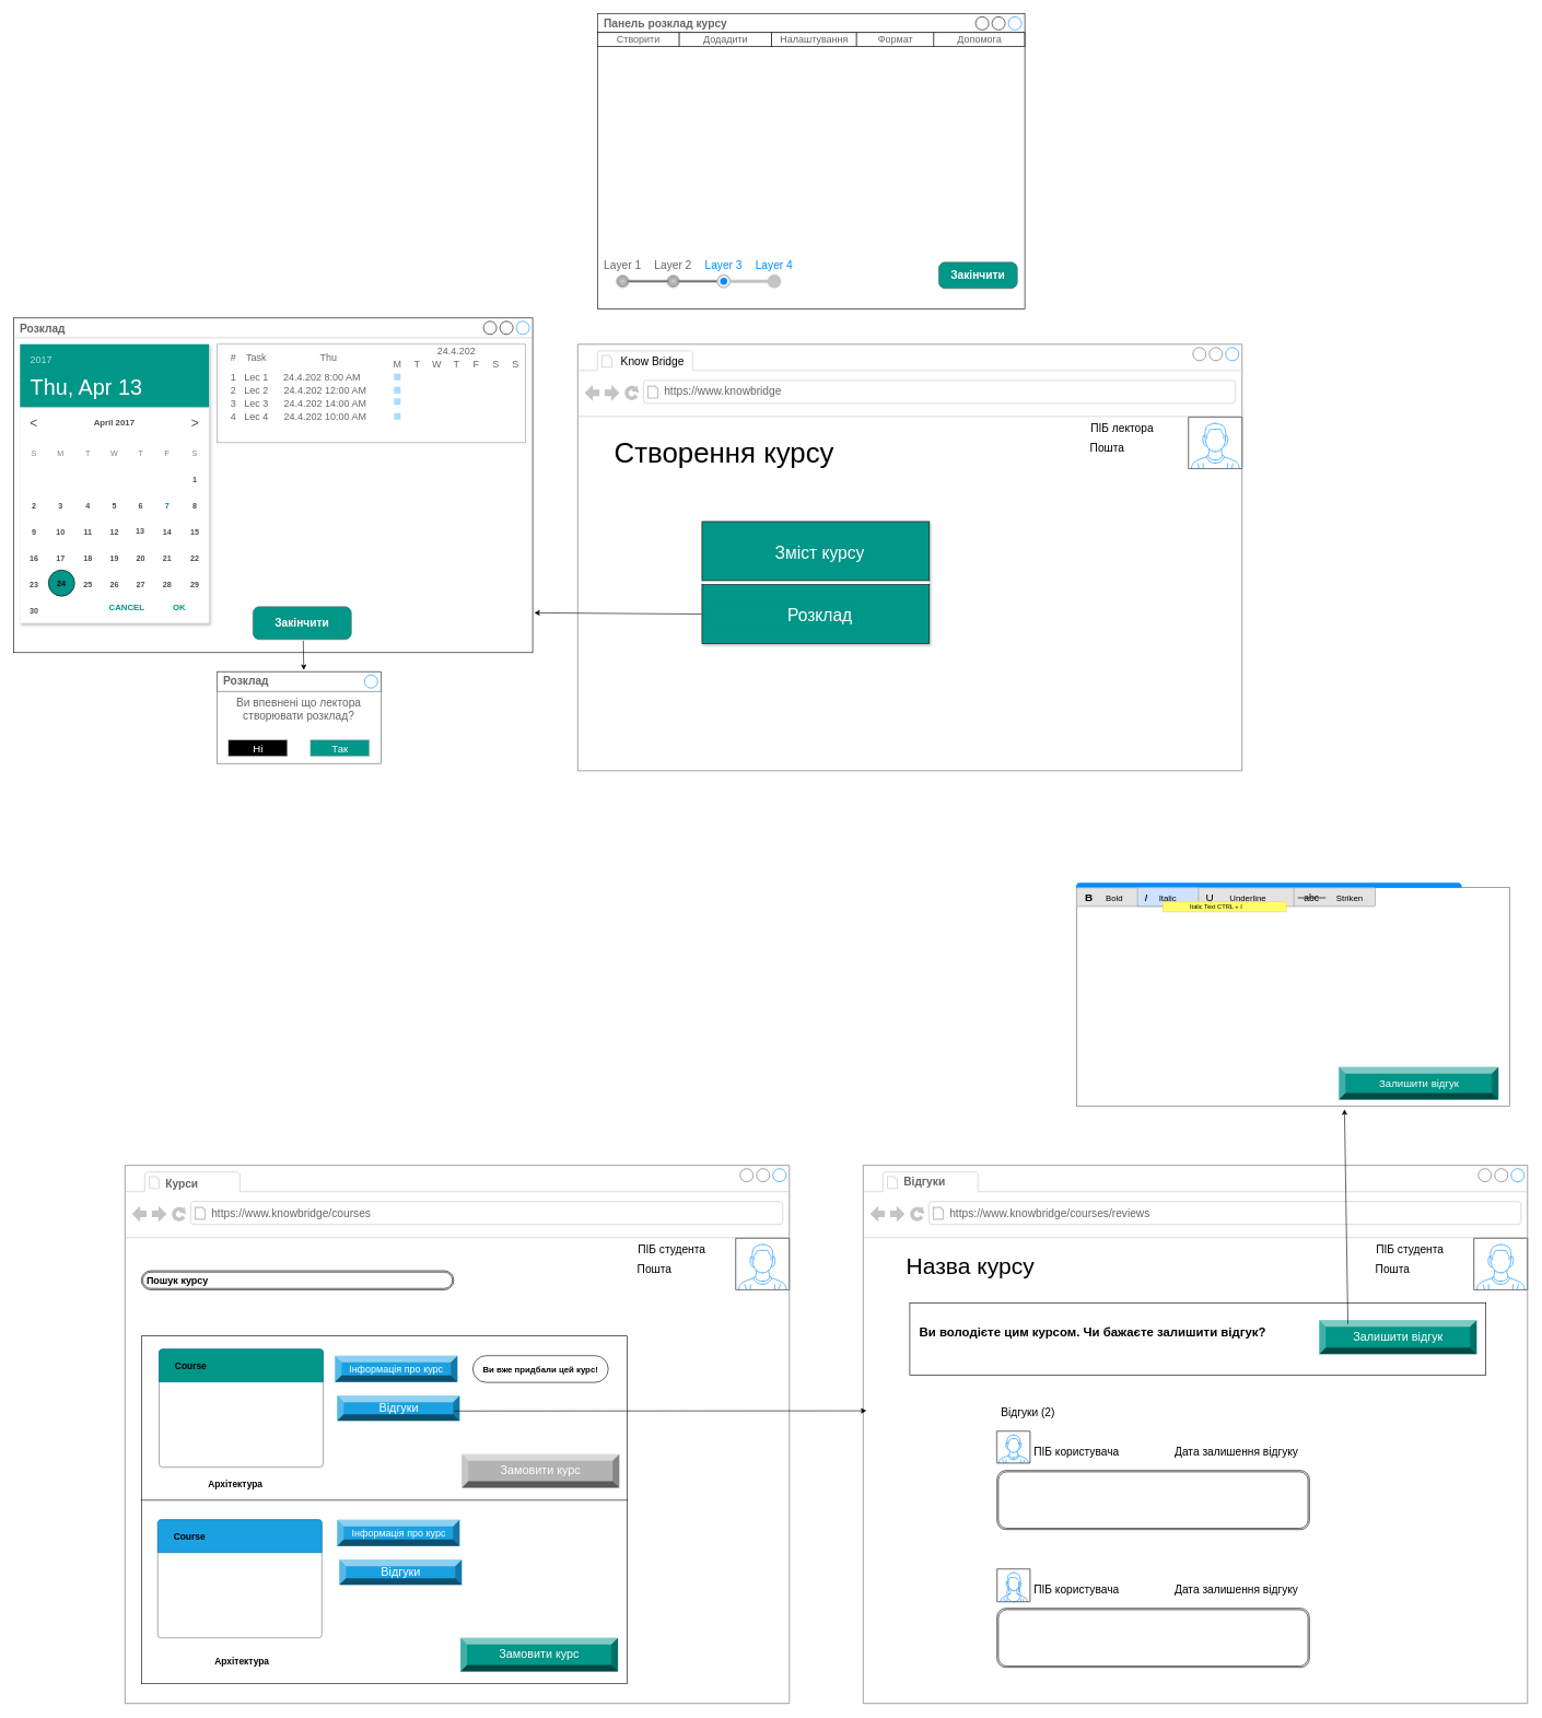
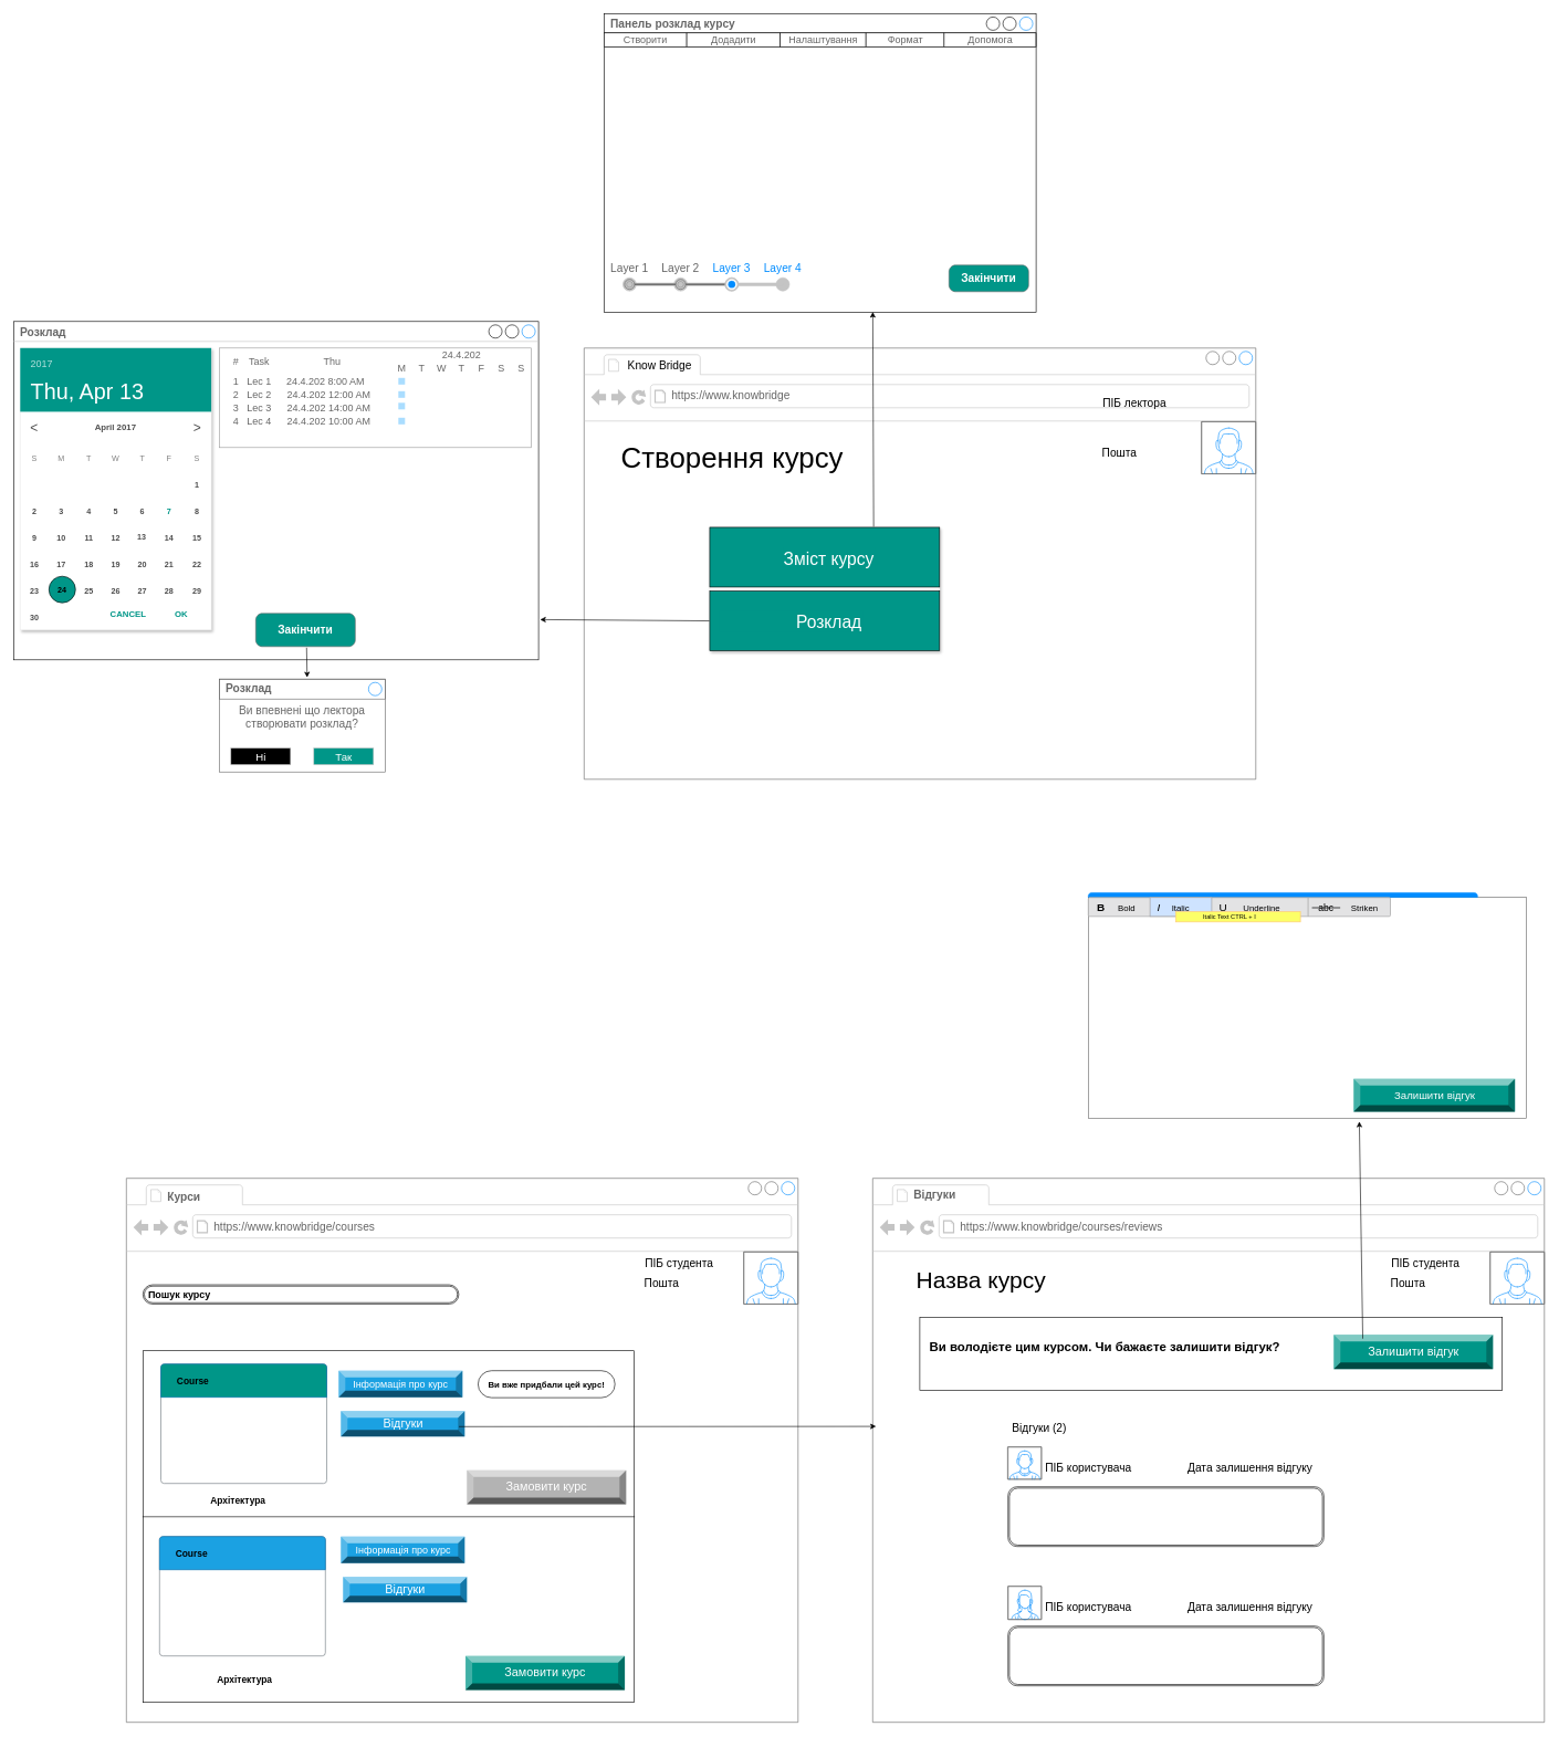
+ <mxCell id="158" value="" style="endArrow=classic;html=1;rounded=0;fontSize=15;exitX=0.713;exitY=-0.008;exitDx=0;exitDy=0;entryX=0.622;entryY=0.999;entryDx=0;entryDy=0;entryPerimeter=0;exitPerimeter=0;" parent="1" source="162" target="11" edge="1"><mxGeometry width="50" height="50" relative="1" as="geometry"><mxPoint x="901.954" y="274" as="sourcePoint" /><mxPoint x="1310" y="570" as="targetPoint" /></mxGeometry></mxCell>
- <mxCell id="5" value="ПІБ лектора" style="text;strokeColor=none;fillColor=none;spacingLeft=4;spacingRight=4;overflow=hidden;rotatable=0;points=[[0,0.5],[1,0.5]];portConstraint=eastwest;fontSize=17;" vertex="1" parent="2"><mxGeometry x="776.01" y="111" width="155" height="30" as="geometry" /></mxCell>
+ <mxCell id="5" value="ПІБ лектора" style="text;strokeColor=none;fillColor=none;spacingLeft=4;spacingRight=4;overflow=hidden;rotatable=0;points=[[0,0.5],[1,0.5]];portConstraint=eastwest;fontSize=17;" vertex="1" parent="2"><mxGeometry x="776.01" y="66" width="155" height="30" as="geometry" /></mxCell>
